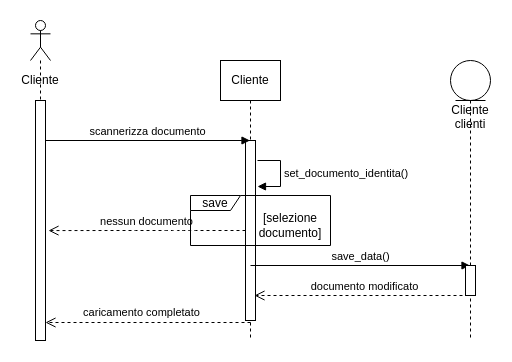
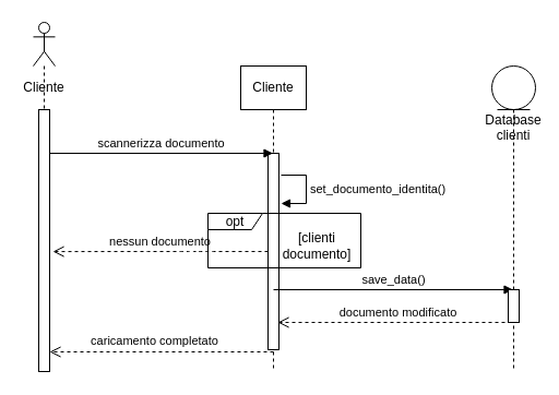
- <mxCell id="14" value="Cliente&lt;br&gt;clienti" style="shape=umlLifeline;participant=umlEntity;perimeter=lifelinePerimeter;whiteSpace=wrap;html=1;container=1;collapsible=0;recursiveResize=0;verticalAlign=top;spacingTop=36;outlineConnect=0;" vertex="1" parent="1"><mxGeometry x="450" y="60" width="40" height="280" as="geometry" /></mxCell>
+ <mxCell id="14" value="Database&lt;br&gt;clienti" style="shape=umlLifeline;participant=umlEntity;perimeter=lifelinePerimeter;whiteSpace=wrap;html=1;container=1;collapsible=0;recursiveResize=0;verticalAlign=top;spacingTop=36;outlineConnect=0;" vertex="1" parent="1"><mxGeometry x="450" y="60" width="40" height="280" as="geometry" /></mxCell>
- <mxCell id="10" value="save" style="shape=umlFrame;whiteSpace=wrap;html=1;width=50;height=15;" parent="1" vertex="1"><mxGeometry x="190" y="195" width="140" height="50" as="geometry" /></mxCell>
+ <mxCell id="10" value="opt" style="shape=umlFrame;whiteSpace=wrap;html=1;width=50;height=15;" parent="1" vertex="1"><mxGeometry x="190" y="195" width="140" height="50" as="geometry" /></mxCell>
- <mxCell id="11" value="[selezione documento]" style="text;html=1;strokeColor=none;fillColor=none;align=center;verticalAlign=middle;whiteSpace=wrap;rounded=0;" parent="1" vertex="1"><mxGeometry x="270" y="215" width="40" height="20" as="geometry" /></mxCell>
+ <mxCell id="11" value="[clienti documento]" style="text;html=1;strokeColor=none;fillColor=none;align=center;verticalAlign=middle;whiteSpace=wrap;rounded=0;" parent="1" vertex="1"><mxGeometry x="270" y="215" width="40" height="20" as="geometry" /></mxCell>
